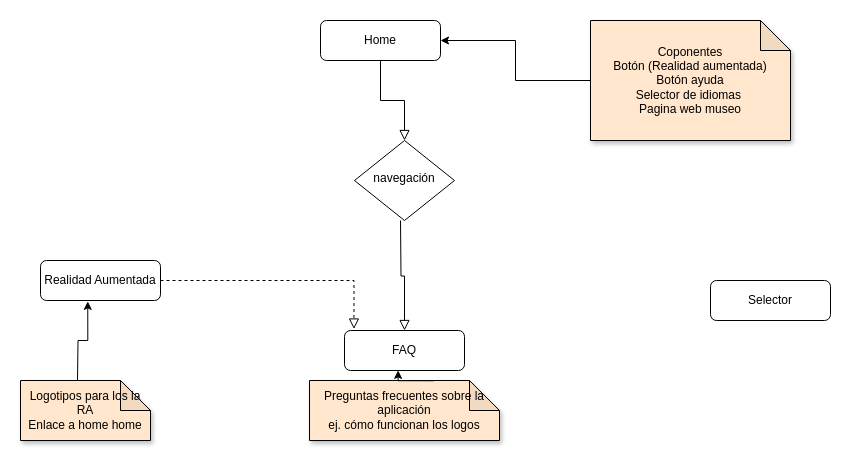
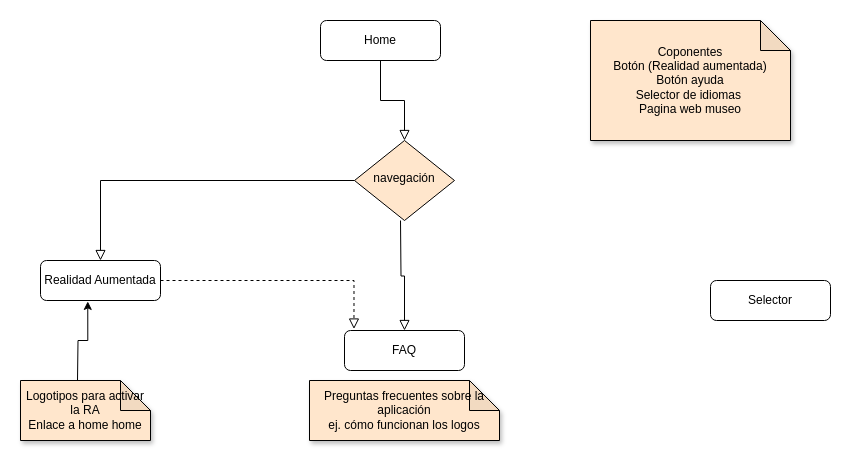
- <mxCell id="7" style="edgeStyle=orthogonalEdgeStyle;rounded=0;orthogonalLoop=1;jettySize=auto;html=1;exitX=0;exitY=0.5;exitDx=0;exitDy=0;exitPerimeter=0;" edge="1" parent="1" source="8" target="3"><mxGeometry relative="1" as="geometry" /></mxCell>
+ <mxCell id="4" value="" style="edgeStyle=orthogonalEdgeStyle;rounded=0;html=1;jettySize=auto;orthogonalLoop=1;fontSize=11;endArrow=block;endFill=0;endSize=8;strokeWidth=1;shadow=0;labelBackgroundColor=none;" parent="1" source="5" target="6" edge="1"><mxGeometry y="10" relative="1" as="geometry"><mxPoint as="offset" /></mxGeometry></mxCell>
- <mxCell id="5" value="navegación" style="rhombus;whiteSpace=wrap;html=1;shadow=0;fontFamily=Helvetica;fontSize=12;align=center;strokeWidth=1;spacing=6;spacingTop=-4;" parent="1" vertex="1"><mxGeometry x="354" y="140" width="100" height="80" as="geometry" /></mxCell>
+ <mxCell id="5" value="navegación" style="rhombus;whiteSpace=wrap;html=1;shadow=0;fontFamily=Helvetica;fontSize=12;align=center;strokeWidth=1;spacing=6;spacingTop=-4;fillColor=#ffe6cc;" parent="1" vertex="1"><mxGeometry x="354" y="140" width="100" height="80" as="geometry" /></mxCell>
- <mxCell id="15" style="edgeStyle=orthogonalEdgeStyle;rounded=0;orthogonalLoop=1;jettySize=auto;html=1;entryX=0.447;entryY=0.997;entryDx=0;entryDy=0;entryPerimeter=0;exitX=0.655;exitY=0.004;exitDx=0;exitDy=0;exitPerimeter=0;" edge="1" parent="1" source="14" target="11"><mxGeometry relative="1" as="geometry"><mxPoint x="87" y="390" as="sourcePoint" /><mxPoint x="97" y="311" as="targetPoint" /></mxGeometry></mxCell>
- <mxCell id="9" value="Logotipos para los la RA&lt;div&gt;Enlace a home home&lt;/div&gt;" style="shape=note;whiteSpace=wrap;html=1;backgroundOutline=1;darkOpacity=0.05;shadow=1;fillColor=#FFE6CC;" vertex="1" parent="1"><mxGeometry x="20" y="380" width="130" height="60" as="geometry" /></mxCell>
+ <mxCell id="9" value="Logotipos para activar la RA&lt;div&gt;Enlace a home home&lt;/div&gt;" style="shape=note;whiteSpace=wrap;html=1;backgroundOutline=1;darkOpacity=0.05;shadow=1;fillColor=#FFE6CC;" vertex="1" parent="1"><mxGeometry x="20" y="380" width="130" height="60" as="geometry" /></mxCell>
